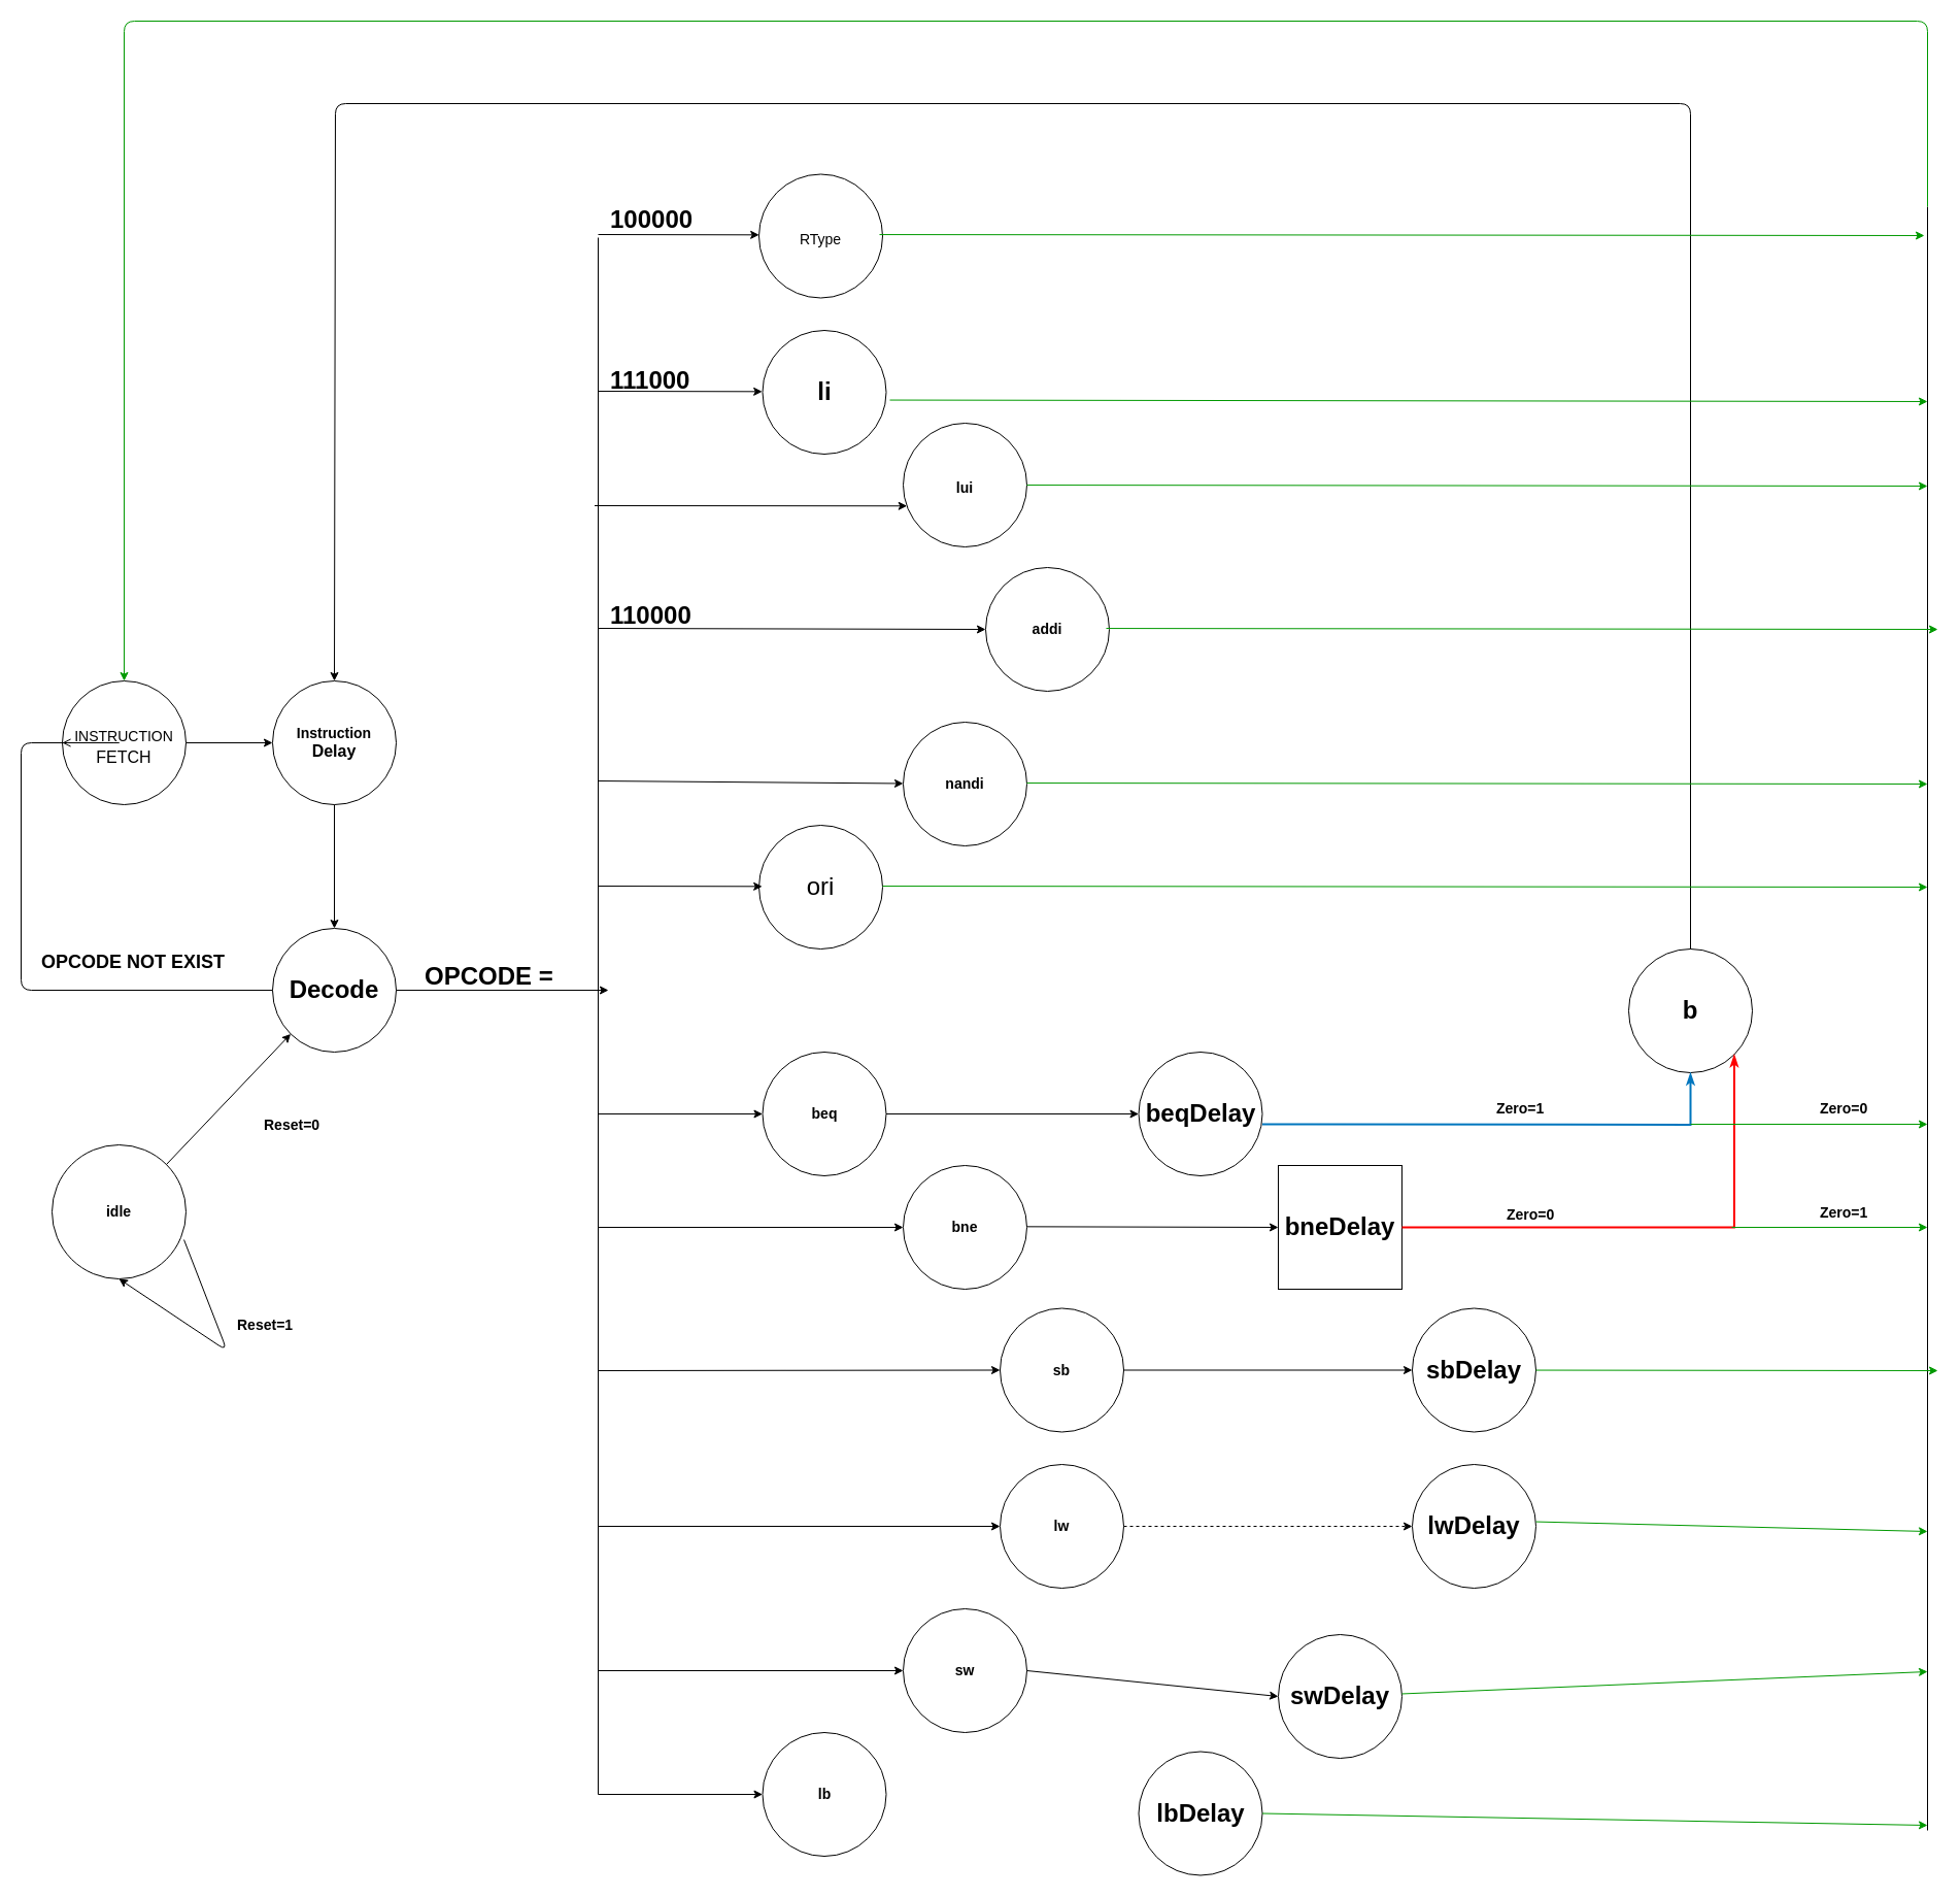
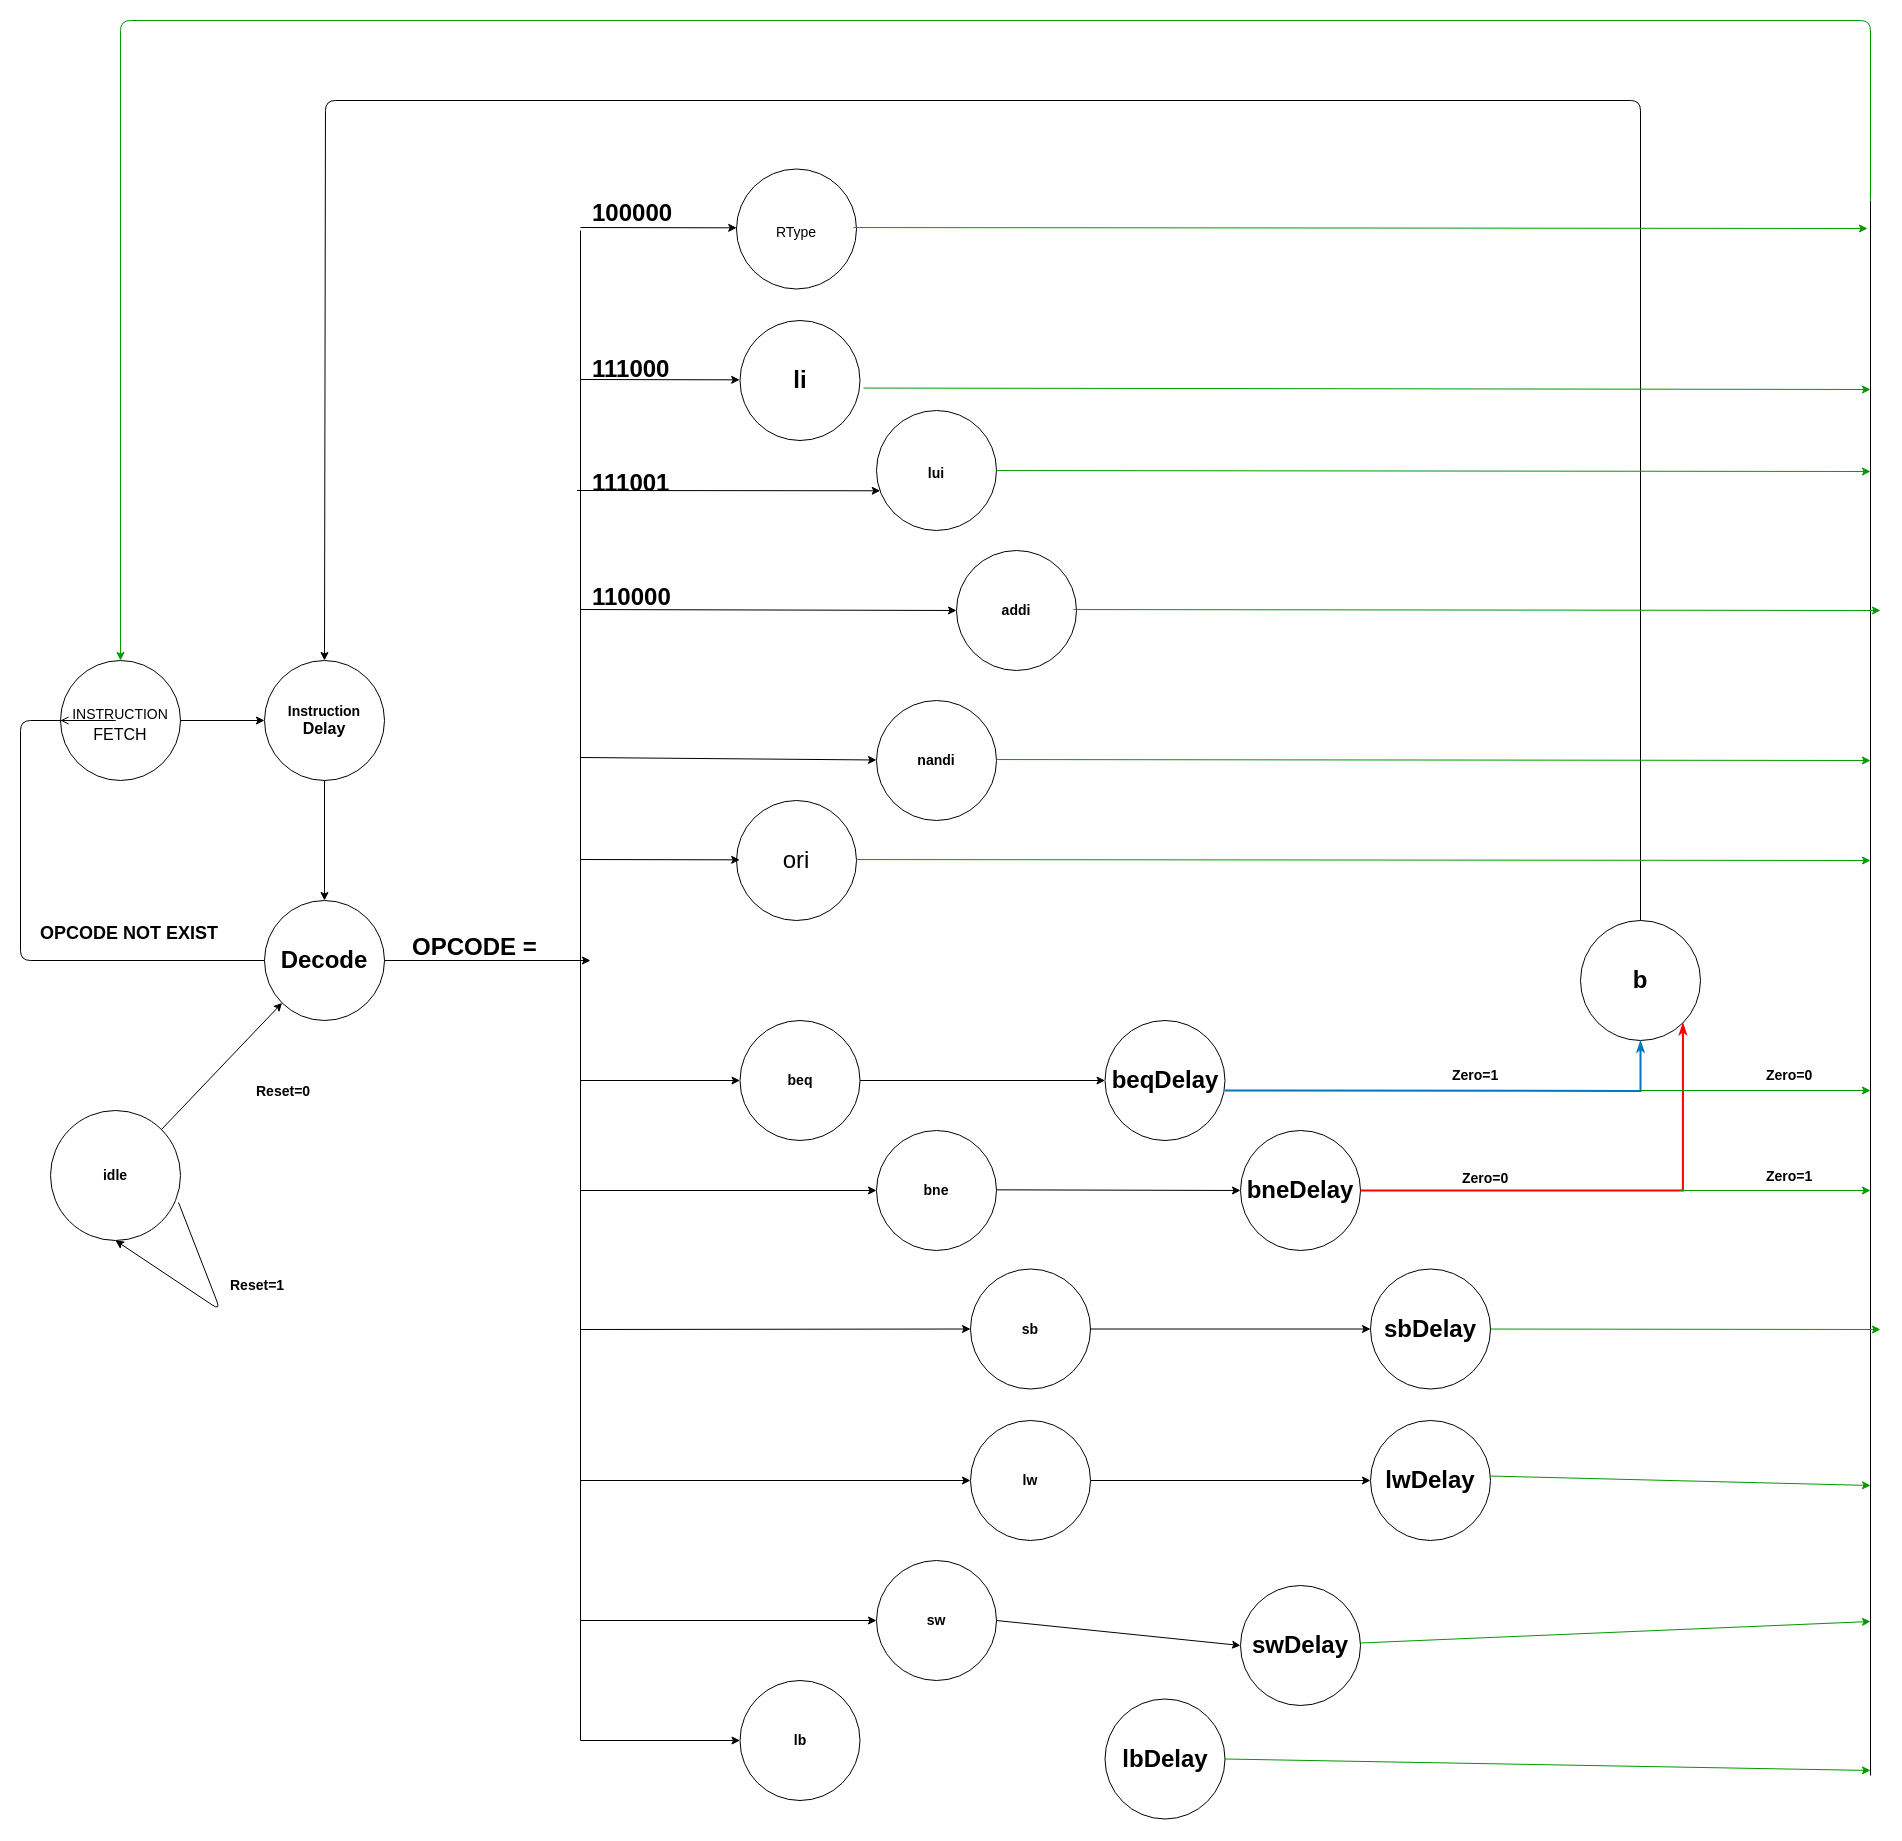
+ <mxCell id="52" value="&lt;b&gt;&lt;font style=&quot;font-size: 24px&quot;&gt;111001&lt;/font&gt;&lt;/b&gt;" style="text;html=1;resizable=0;points=[];autosize=1;align=left;verticalAlign=top;spacingTop=-4;" vertex="1" parent="1"><mxGeometry x="590" y="466" width="90" height="20" as="geometry" /></mxCell>
- <mxCell id="19" value="&lt;b&gt;&lt;font style=&quot;font-size: 24px&quot;&gt;bneDelay&lt;/font&gt;&lt;/b&gt;" style="whiteSpace=wrap;html=1;aspect=fixed;rounded=0;" vertex="1" parent="1"><mxGeometry x="1240" y="1130" width="120" height="120" as="geometry" /></mxCell>
+ <mxCell id="19" value="&lt;b&gt;&lt;font style=&quot;font-size: 24px&quot;&gt;bneDelay&lt;/font&gt;&lt;/b&gt;" style="ellipse;whiteSpace=wrap;html=1;aspect=fixed;" vertex="1" parent="1"><mxGeometry x="1240" y="1130" width="120" height="120" as="geometry" /></mxCell>
- <mxCell id="27" value="" style="endArrow=classic;html=1;entryX=0;entryY=0.5;entryDx=0;entryDy=0;exitX=1;exitY=0.5;exitDx=0;exitDy=0;dashed=1;" edge="1" parent="1" source="14" target="21"><mxGeometry width="50" height="50" relative="1" as="geometry"><mxPoint x="889.667" y="1110.333" as="sourcePoint" /><mxPoint x="1399.667" y="1110.333" as="targetPoint" /></mxGeometry></mxCell>
+ <mxCell id="27" value="" style="endArrow=classic;html=1;entryX=0;entryY=0.5;entryDx=0;entryDy=0;exitX=1;exitY=0.5;exitDx=0;exitDy=0;" edge="1" parent="1" source="14" target="21"><mxGeometry width="50" height="50" relative="1" as="geometry"><mxPoint x="889.667" y="1110.333" as="sourcePoint" /><mxPoint x="1399.667" y="1110.333" as="targetPoint" /></mxGeometry></mxCell>
